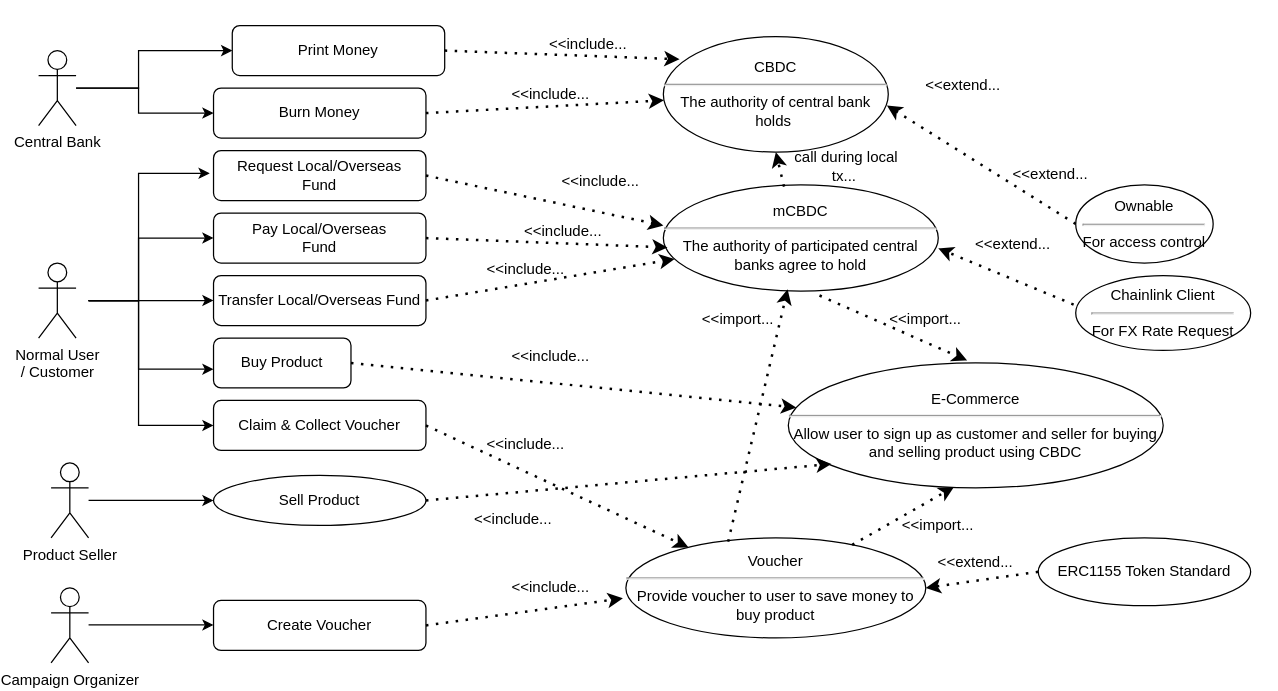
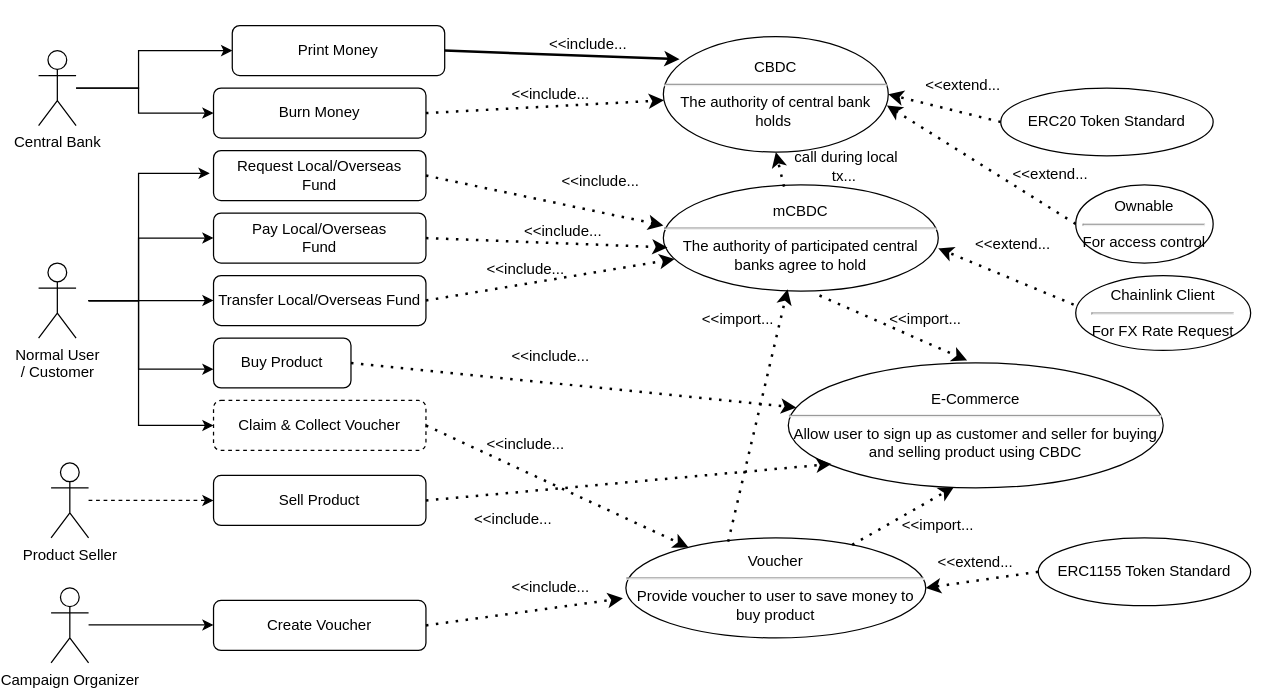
- <mxCell id="24" value="" style="endArrow=classic;dashed=1;html=1;dashPattern=1 3;strokeWidth=2;rounded=0;exitX=1;exitY=0.5;exitDx=0;exitDy=0;entryX=0.072;entryY=0.196;entryDx=0;entryDy=0;entryPerimeter=0;endFill=1;" parent="1" source="16" target="26" edge="1"><mxGeometry width="50" height="50" relative="1" as="geometry"><mxPoint x="340" y="40" as="sourcePoint" /><mxPoint x="530" y="70" as="targetPoint" /></mxGeometry></mxCell>
+ <mxCell id="24" value="" style="endArrow=classic;dashed=0;html=1;dashPattern=1 3;strokeWidth=2;rounded=0;exitX=1;exitY=0.5;exitDx=0;exitDy=0;entryX=0.072;entryY=0.196;entryDx=0;entryDy=0;entryPerimeter=0;endFill=1;" parent="1" source="16" target="26" edge="1"><mxGeometry width="50" height="50" relative="1" as="geometry"><mxPoint x="340" y="40" as="sourcePoint" /><mxPoint x="530" y="70" as="targetPoint" /></mxGeometry></mxCell>
+ <mxCell id="50" value="" style="endArrow=classic;dashed=1;html=1;dashPattern=1 3;strokeWidth=2;rounded=0;exitX=0;exitY=0.5;exitDx=0;exitDy=0;entryX=1;entryY=0.5;entryDx=0;entryDy=0;endFill=1;" parent="1" source="46" target="26" edge="1"><mxGeometry width="50" height="50" relative="1" as="geometry"><mxPoint x="903" y="124.25" as="sourcePoint" /><mxPoint x="700" y="102.25" as="targetPoint" /></mxGeometry></mxCell>
+ <mxCell id="46" value="ERC20 Token Standard" style="ellipse;whiteSpace=wrap;html=1;" parent="1" vertex="1"><mxGeometry x="790" y="70" width="170" height="54.25" as="geometry" /></mxCell>
- <mxCell id="8" value="Claim &amp;amp; Collect Voucher" style="rounded=1;whiteSpace=wrap;html=1;" parent="1" vertex="1"><mxGeometry x="160" y="320" width="170" height="40" as="geometry" /></mxCell>
+ <mxCell id="8" value="Claim &amp;amp; Collect Voucher" style="rounded=1;whiteSpace=wrap;html=1;dashed=1;" parent="1" vertex="1"><mxGeometry x="160" y="320" width="170" height="40" as="geometry" /></mxCell>
- <mxCell id="18" value="" style="edgeStyle=orthogonalEdgeStyle;rounded=0;orthogonalLoop=1;jettySize=auto;html=1;" parent="1" source="19" target="20" edge="1"><mxGeometry relative="1" as="geometry" /></mxCell>
+ <mxCell id="18" value="" style="edgeStyle=orthogonalEdgeStyle;rounded=0;orthogonalLoop=1;jettySize=auto;html=1;dashed=1;" parent="1" source="19" target="20" edge="1"><mxGeometry relative="1" as="geometry" /></mxCell>
- <mxCell id="20" value="Sell Product" style="ellipse;whiteSpace=wrap;html=1;" parent="1" vertex="1"><mxGeometry x="160" y="380" width="170" height="40" as="geometry" /></mxCell>
+ <mxCell id="20" value="Sell Product" style="rounded=1;whiteSpace=wrap;html=1;" parent="1" vertex="1"><mxGeometry x="160" y="380" width="170" height="40" as="geometry" /></mxCell>
